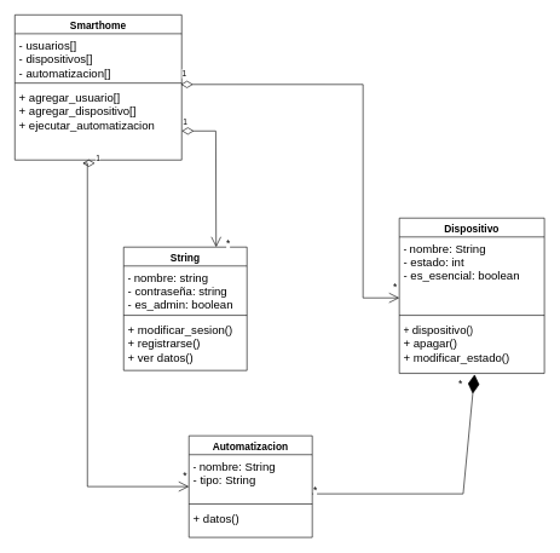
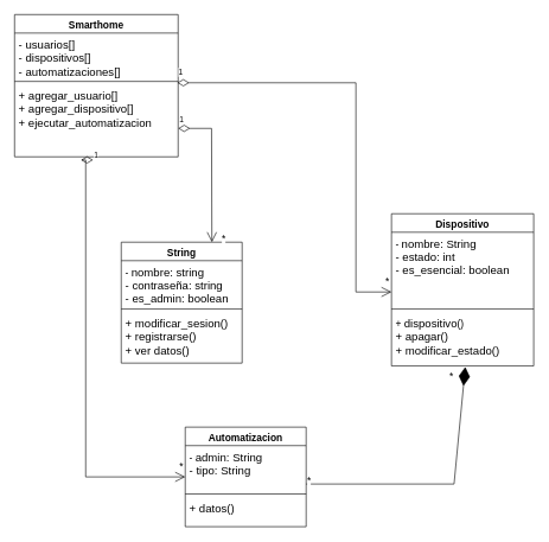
- <mxCell id="15" value="&lt;div&gt;&lt;font size=&quot;3&quot; style=&quot;&quot;&gt;- usuarios[]&lt;/font&gt;&lt;/div&gt;&lt;div&gt;&lt;font size=&quot;3&quot; style=&quot;&quot;&gt;- dispositivos[]&lt;/font&gt;&lt;/div&gt;&lt;div&gt;&lt;font size=&quot;3&quot; style=&quot;&quot;&gt;- automatizacion[]&lt;/font&gt;&lt;/div&gt;" style="text;strokeColor=none;fillColor=none;align=left;verticalAlign=top;spacingLeft=4;spacingRight=4;overflow=hidden;rotatable=0;points=[[0,0.5],[1,0.5]];portConstraint=eastwest;whiteSpace=wrap;html=1;" parent="14" vertex="1"><mxGeometry y="26" width="230" height="64" as="geometry" /></mxCell>
+ <mxCell id="15" value="&lt;div&gt;&lt;font size=&quot;3&quot; style=&quot;&quot;&gt;- usuarios[]&lt;/font&gt;&lt;/div&gt;&lt;div&gt;&lt;font size=&quot;3&quot; style=&quot;&quot;&gt;- dispositivos[]&lt;/font&gt;&lt;/div&gt;&lt;div&gt;&lt;font size=&quot;3&quot; style=&quot;&quot;&gt;- automatizaciones[]&lt;/font&gt;&lt;/div&gt;" style="text;strokeColor=none;fillColor=none;align=left;verticalAlign=top;spacingLeft=4;spacingRight=4;overflow=hidden;rotatable=0;points=[[0,0.5],[1,0.5]];portConstraint=eastwest;whiteSpace=wrap;html=1;" parent="14" vertex="1"><mxGeometry y="26" width="230" height="64" as="geometry" /></mxCell>
- <mxCell id="11" value="&lt;font style=&quot;font-size: 14px;&quot;&gt;- &lt;/font&gt;&lt;font style=&quot;font-size: 16px;&quot;&gt;nombre: String&lt;/font&gt;&lt;div&gt;&lt;font size=&quot;3&quot;&gt;- tipo: String&lt;/font&gt;&lt;/div&gt;&lt;div&gt;&lt;br&gt;&lt;/div&gt;" style="text;strokeColor=none;fillColor=none;align=left;verticalAlign=top;spacingLeft=4;spacingRight=4;overflow=hidden;rotatable=0;points=[[0,0.5],[1,0.5]];portConstraint=eastwest;whiteSpace=wrap;html=1;" parent="10" vertex="1"><mxGeometry y="26" width="170" height="64" as="geometry" /></mxCell>
+ <mxCell id="11" value="&lt;font style=&quot;font-size: 14px;&quot;&gt;- &lt;/font&gt;&lt;font style=&quot;font-size: 16px;&quot;&gt;admin: String&lt;/font&gt;&lt;div&gt;&lt;font size=&quot;3&quot;&gt;- tipo: String&lt;/font&gt;&lt;/div&gt;&lt;div&gt;&lt;br&gt;&lt;/div&gt;" style="text;strokeColor=none;fillColor=none;align=left;verticalAlign=top;spacingLeft=4;spacingRight=4;overflow=hidden;rotatable=0;points=[[0,0.5],[1,0.5]];portConstraint=eastwest;whiteSpace=wrap;html=1;" parent="10" vertex="1"><mxGeometry y="26" width="170" height="64" as="geometry" /></mxCell>
